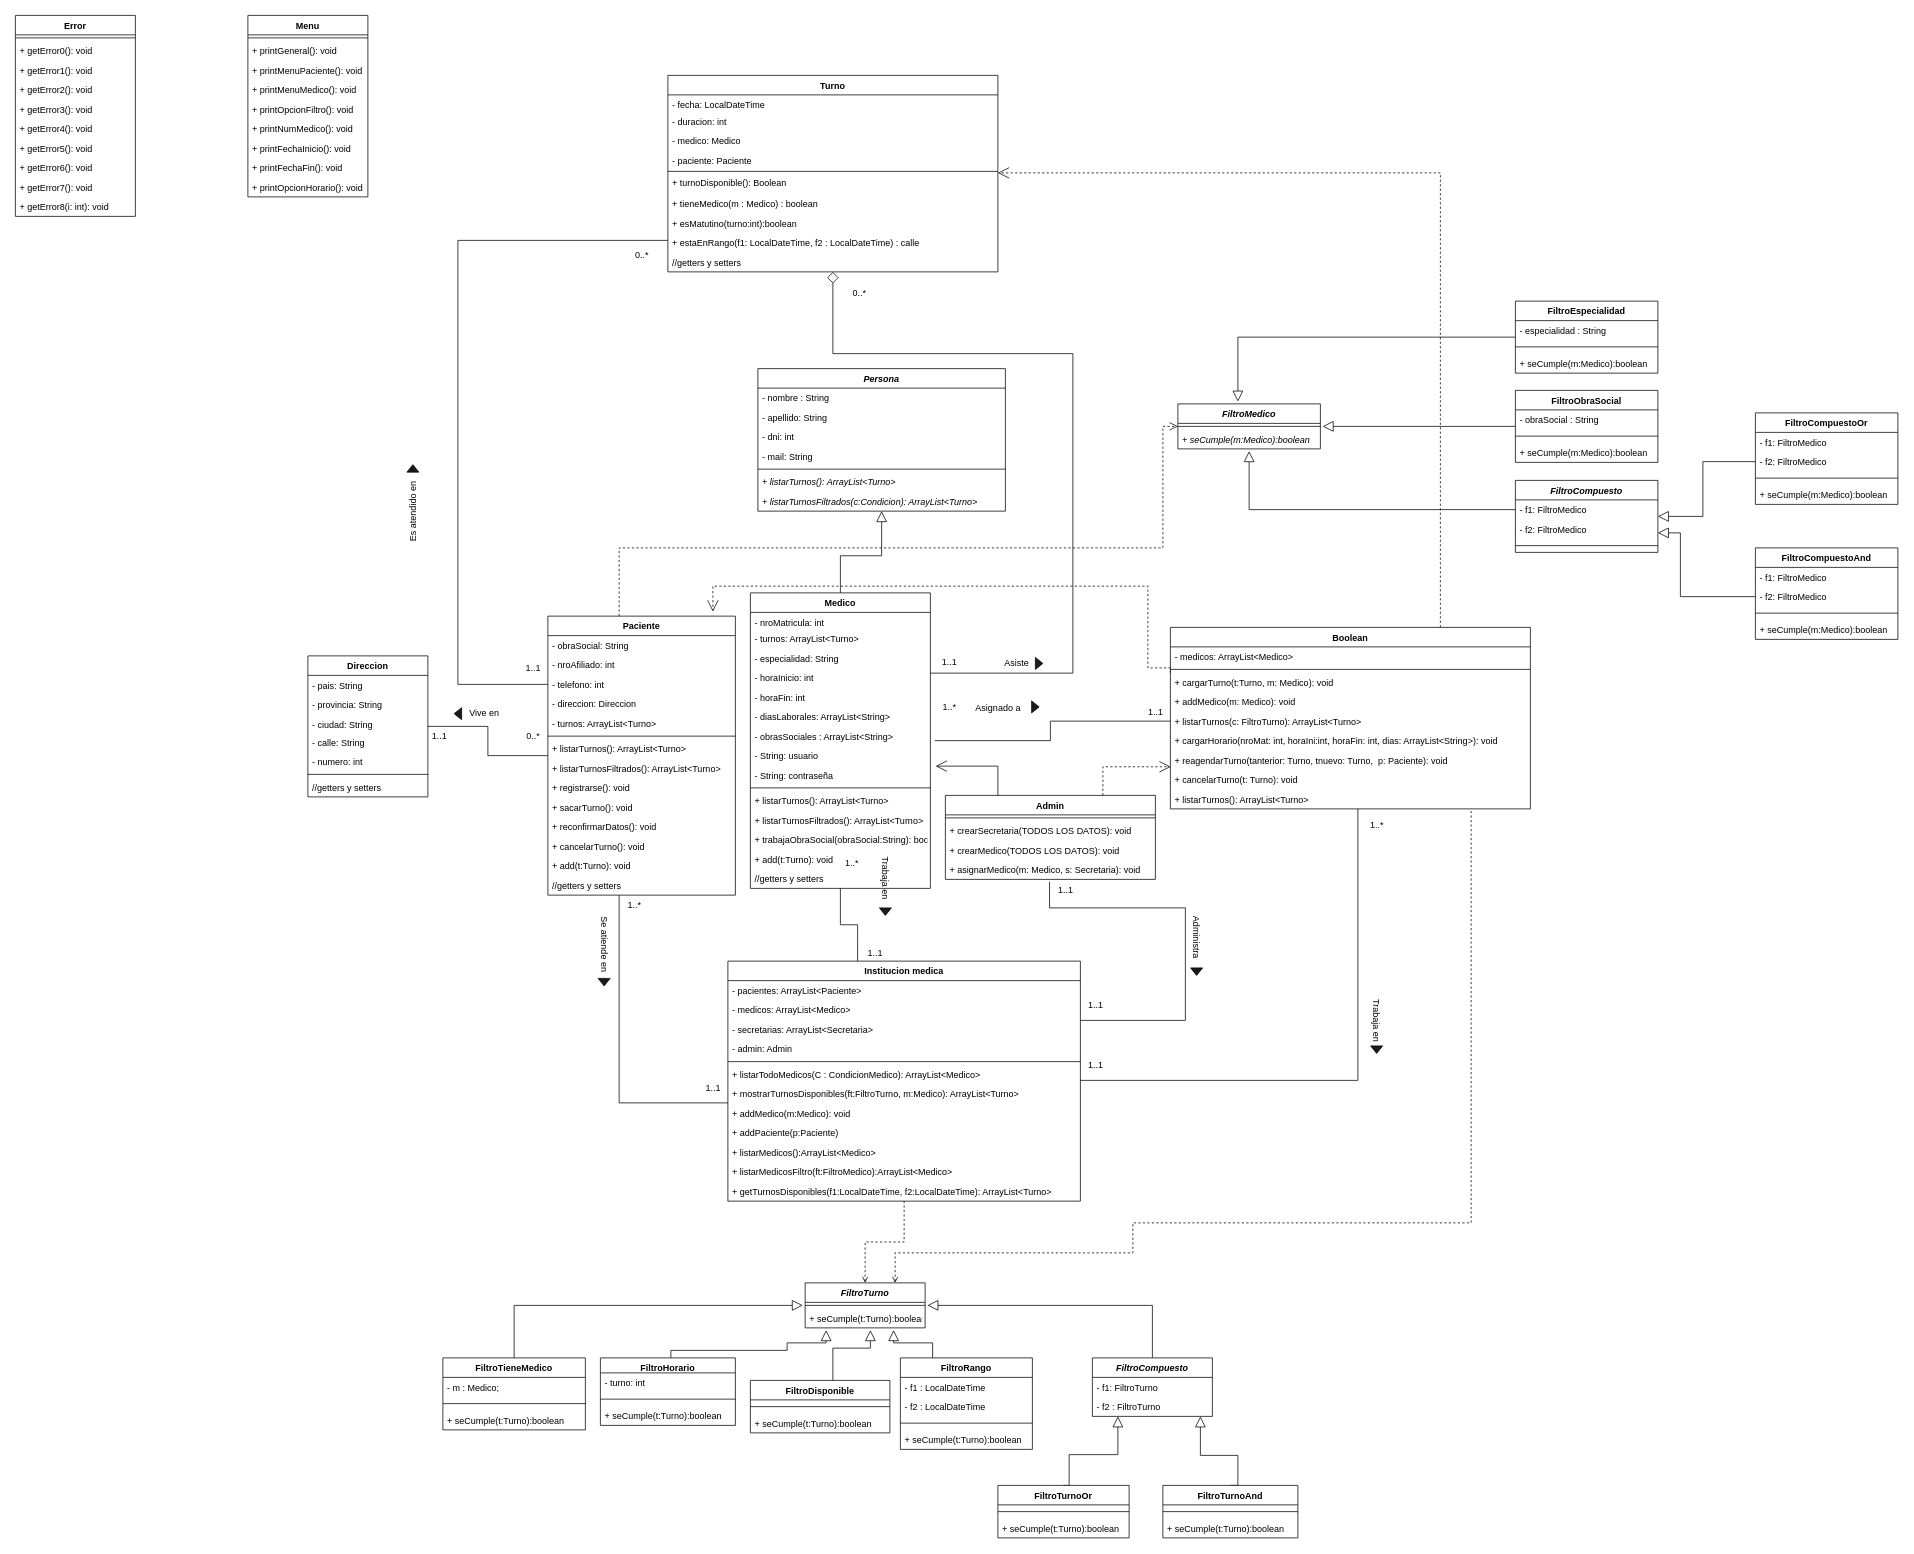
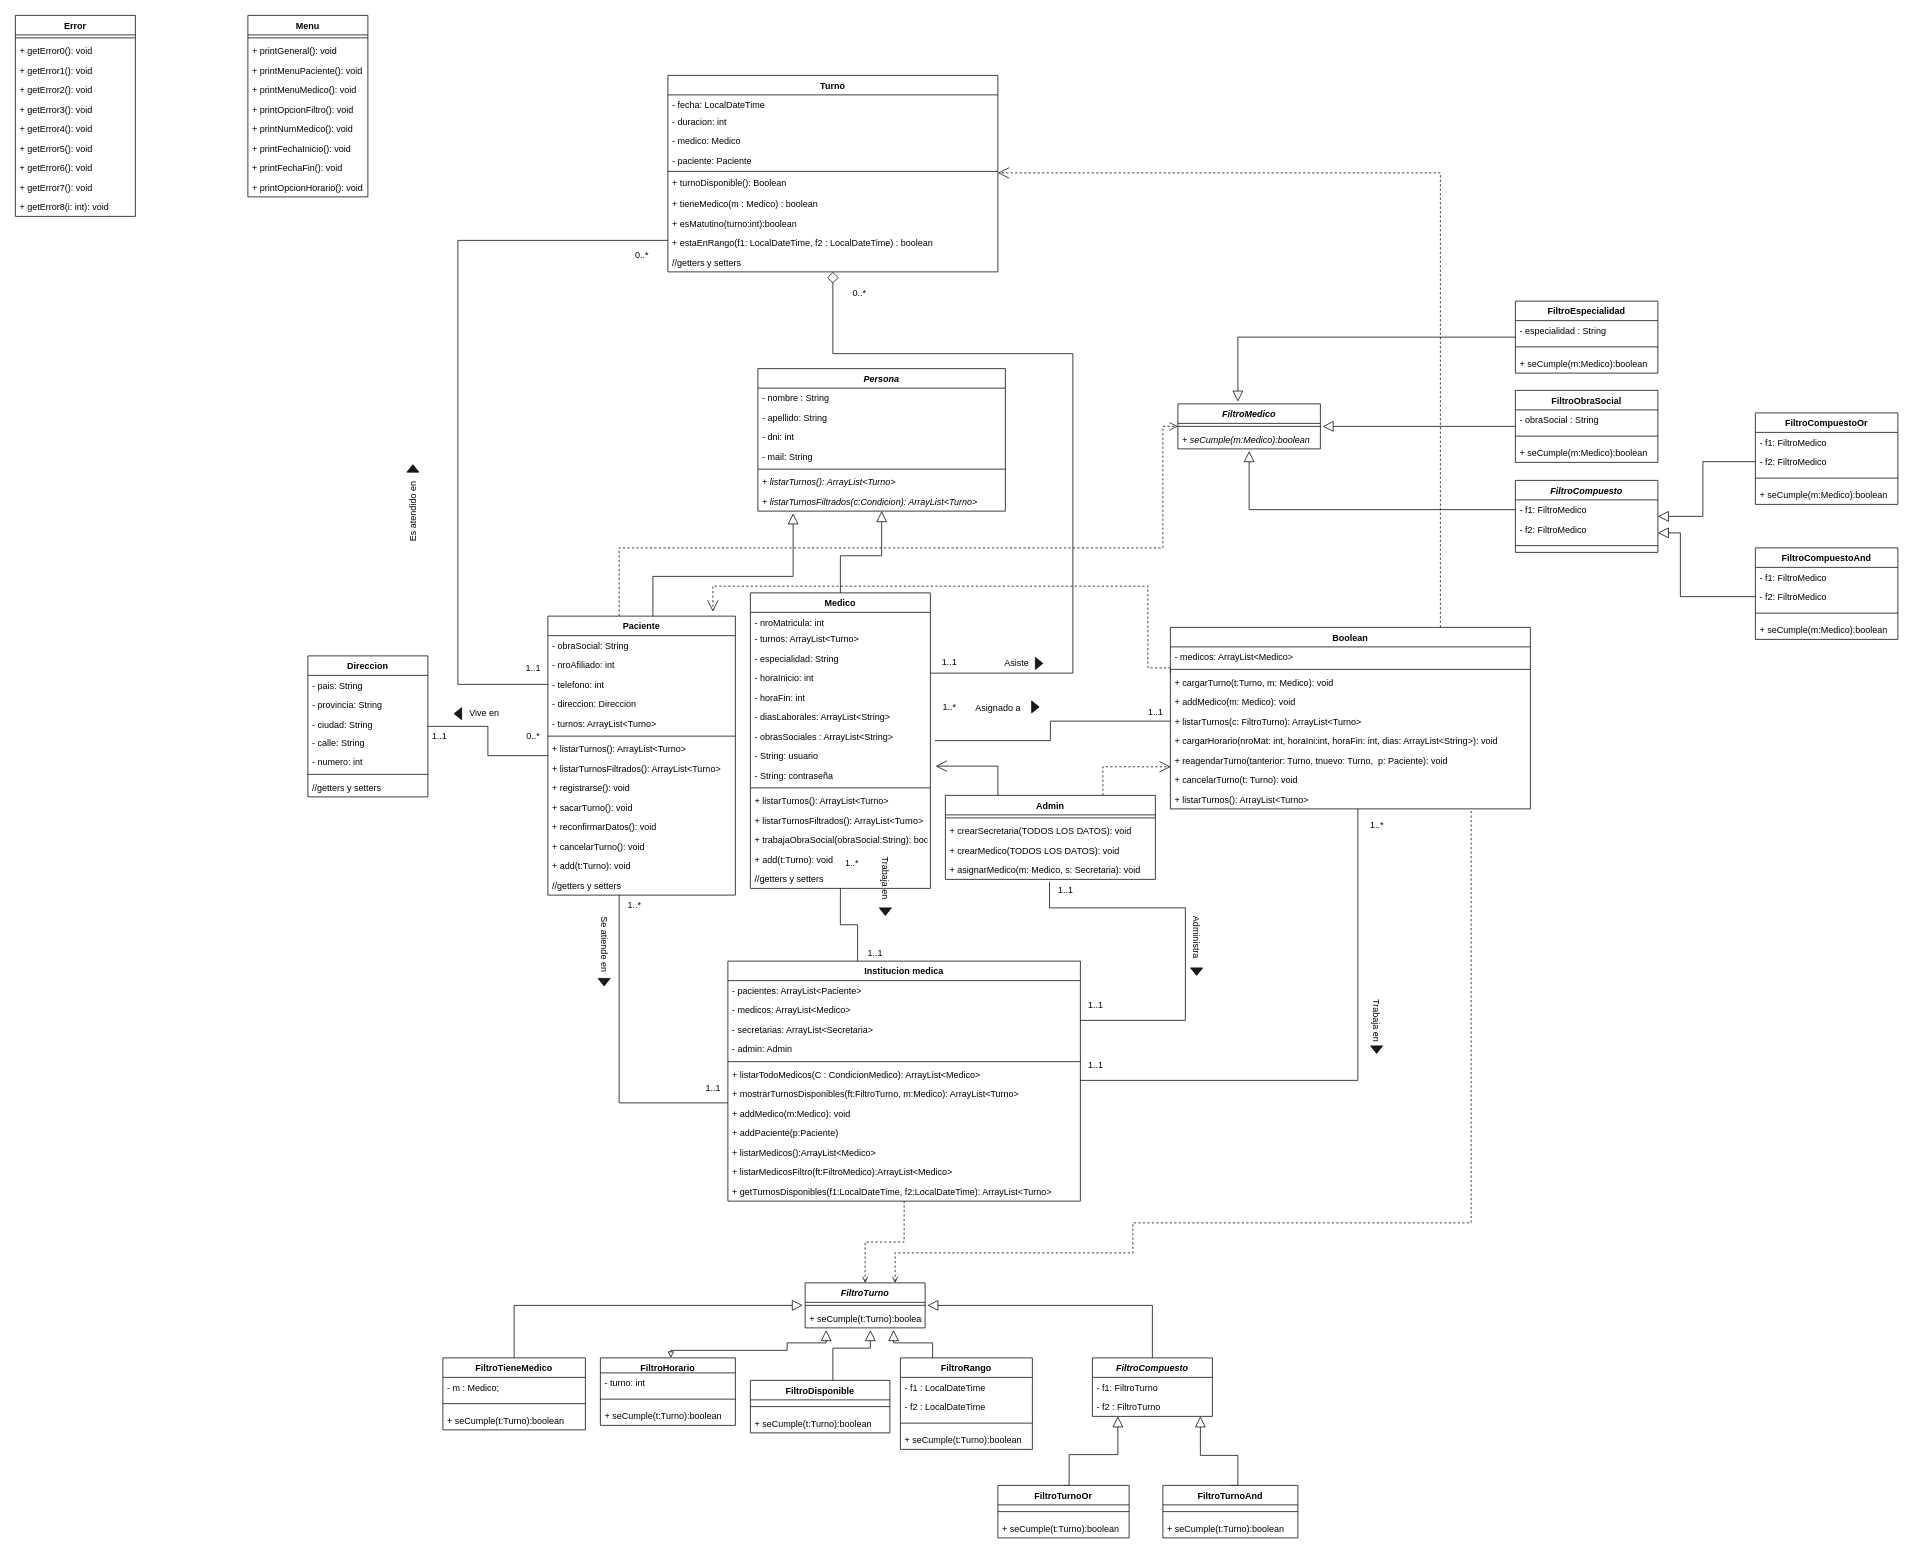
- <mxCell id="95" value="+ estaEnRango(f1: LocalDateTime, f2 : LocalDateTime) : calle" style="text;strokeColor=none;fillColor=none;align=left;verticalAlign=top;spacingLeft=4;spacingRight=4;overflow=hidden;rotatable=0;points=[[0,0.5],[1,0.5]];portConstraint=eastwest;" parent="86" vertex="1"><mxGeometry y="210" width="440" height="26" as="geometry" /></mxCell>
+ <mxCell id="95" value="+ estaEnRango(f1: LocalDateTime, f2 : LocalDateTime) : boolean" style="text;strokeColor=none;fillColor=none;align=left;verticalAlign=top;spacingLeft=4;spacingRight=4;overflow=hidden;rotatable=0;points=[[0,0.5],[1,0.5]];portConstraint=eastwest;" parent="86" vertex="1"><mxGeometry y="210" width="440" height="26" as="geometry" /></mxCell>
+ <mxCell id="97" style="edgeStyle=orthogonalEdgeStyle;rounded=0;orthogonalLoop=1;jettySize=auto;html=1;endArrow=none;endFill=0;startArrow=block;startFill=0;sourcePerimeterSpacing=3;startSize=12;" parent="1" source="20" target="4" edge="1"><mxGeometry relative="1" as="geometry"><mxPoint x="860" y="790" as="targetPoint" /><Array as="points"><mxPoint x="1057" y="768" /><mxPoint x="870" y="768" /></Array></mxGeometry></mxCell>
- <mxCell id="152" style="edgeStyle=orthogonalEdgeStyle;rounded=0;orthogonalLoop=1;jettySize=auto;html=1;endArrow=none;endFill=0;startArrow=block;startFill=0;sourcePerimeterSpacing=3;startSize=12;" parent="1" source="157" target="164" edge="1"><mxGeometry relative="1" as="geometry"><Array as="points"><mxPoint x="1101" y="1790" /><mxPoint x="1049" y="1790" /><mxPoint x="1049" y="1800" /><mxPoint x="894" y="1800" /></Array></mxGeometry></mxCell>
+ <mxCell id="152" style="edgeStyle=orthogonalEdgeStyle;rounded=0;orthogonalLoop=1;jettySize=auto;html=1;endArrow=block;endFill=0;startArrow=block;startFill=0;sourcePerimeterSpacing=3;startSize=12;" parent="1" source="157" target="164" edge="1"><mxGeometry relative="1" as="geometry"><Array as="points"><mxPoint x="1101" y="1790" /><mxPoint x="1049" y="1790" /><mxPoint x="1049" y="1800" /><mxPoint x="894" y="1800" /></Array></mxGeometry></mxCell>
